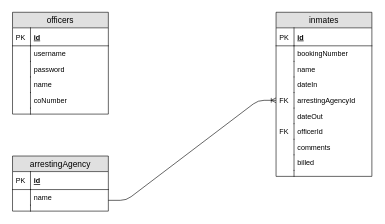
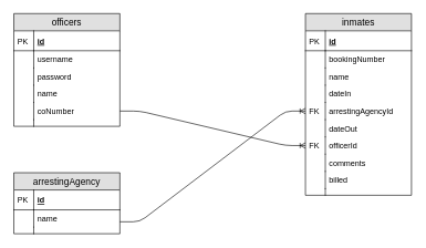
+ <mxCell id="43" value="" style="edgeStyle=entityRelationEdgeStyle;fontSize=12;html=1;endArrow=ERoneToMany;entryX=0;entryY=0.5;entryDx=0;entryDy=0;exitX=1;exitY=0.5;exitDx=0;exitDy=0;" edge="1" parent="1" source="11" target="28"><mxGeometry width="100" height="100" relative="1" as="geometry"><mxPoint x="210" y="167" as="sourcePoint" /><mxPoint x="310" y="67" as="targetPoint" /></mxGeometry></mxCell>
